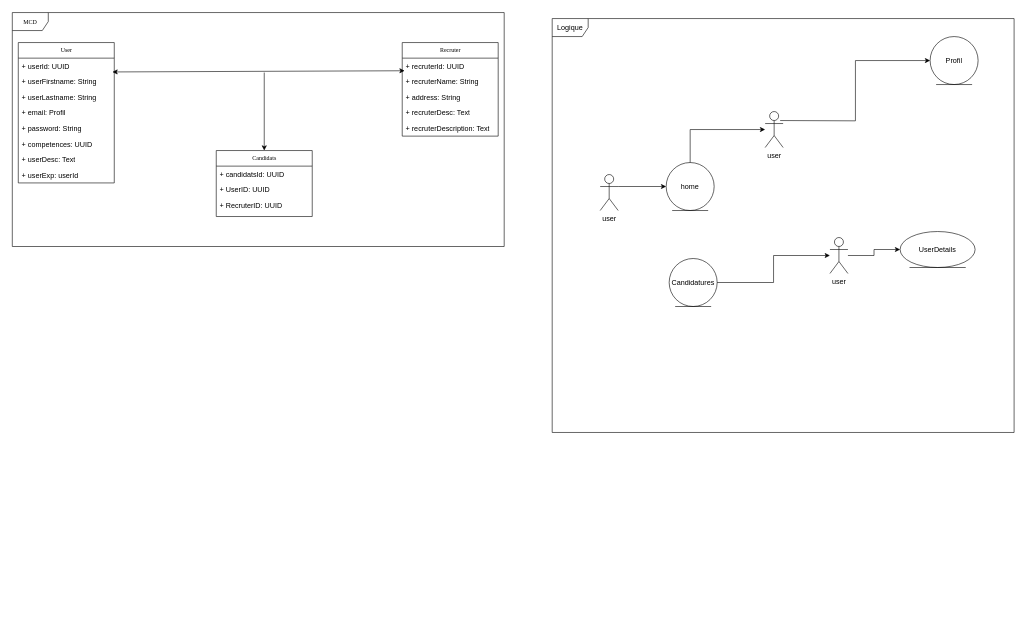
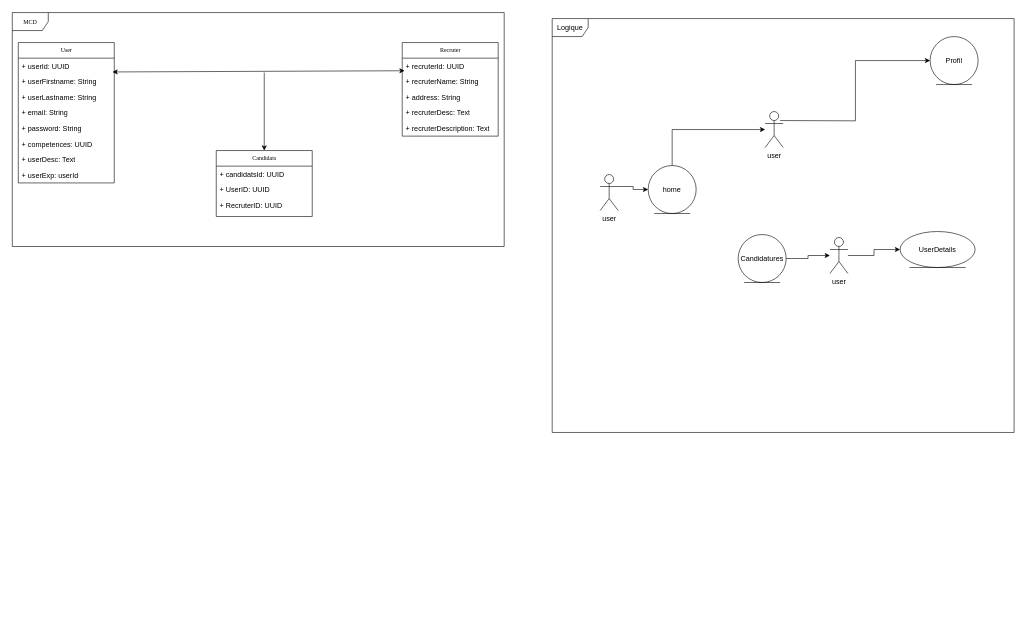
- <mxCell id="7" value="+ email: Profil" style="text;html=1;strokeColor=none;fillColor=none;align=left;verticalAlign=top;spacingLeft=4;spacingRight=4;whiteSpace=wrap;overflow=hidden;rotatable=0;points=[[0,0.5],[1,0.5]];portConstraint=eastwest;" parent="3" vertex="1"><mxGeometry y="104" width="160" height="26" as="geometry" /></mxCell>
+ <mxCell id="7" value="+ email: String" style="text;html=1;strokeColor=none;fillColor=none;align=left;verticalAlign=top;spacingLeft=4;spacingRight=4;whiteSpace=wrap;overflow=hidden;rotatable=0;points=[[0,0.5],[1,0.5]];portConstraint=eastwest;" parent="3" vertex="1"><mxGeometry y="104" width="160" height="26" as="geometry" /></mxCell>
- <mxCell id="47" value="home" style="ellipse;shape=umlEntity;whiteSpace=wrap;html=1;" vertex="1" parent="1"><mxGeometry x="1110" y="270" width="80" height="80" as="geometry" /></mxCell>
+ <mxCell id="47" value="home" style="ellipse;shape=umlEntity;whiteSpace=wrap;html=1;" vertex="1" parent="1"><mxGeometry x="1080" y="275" width="80" height="80" as="geometry" /></mxCell>
- <mxCell id="43" value="Candidatures" style="ellipse;shape=umlEntity;whiteSpace=wrap;html=1;" parent="1" vertex="1"><mxGeometry x="1115" y="430" width="80" height="80" as="geometry" /></mxCell>
+ <mxCell id="43" value="Candidatures" style="ellipse;shape=umlEntity;whiteSpace=wrap;html=1;" parent="1" vertex="1"><mxGeometry x="1230" y="390" width="80" height="80" as="geometry" /></mxCell>
